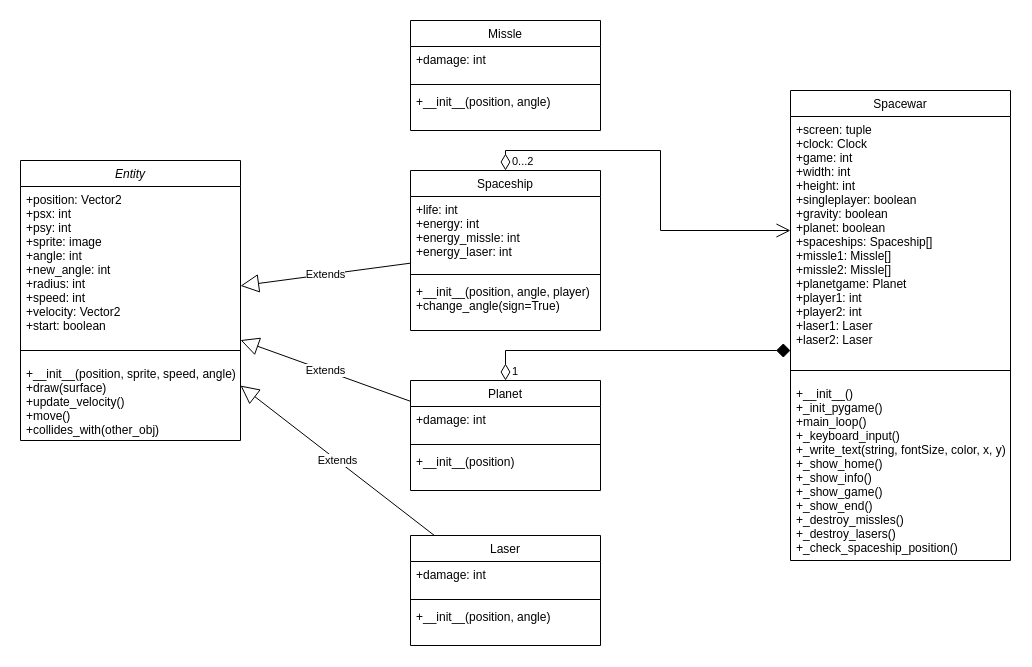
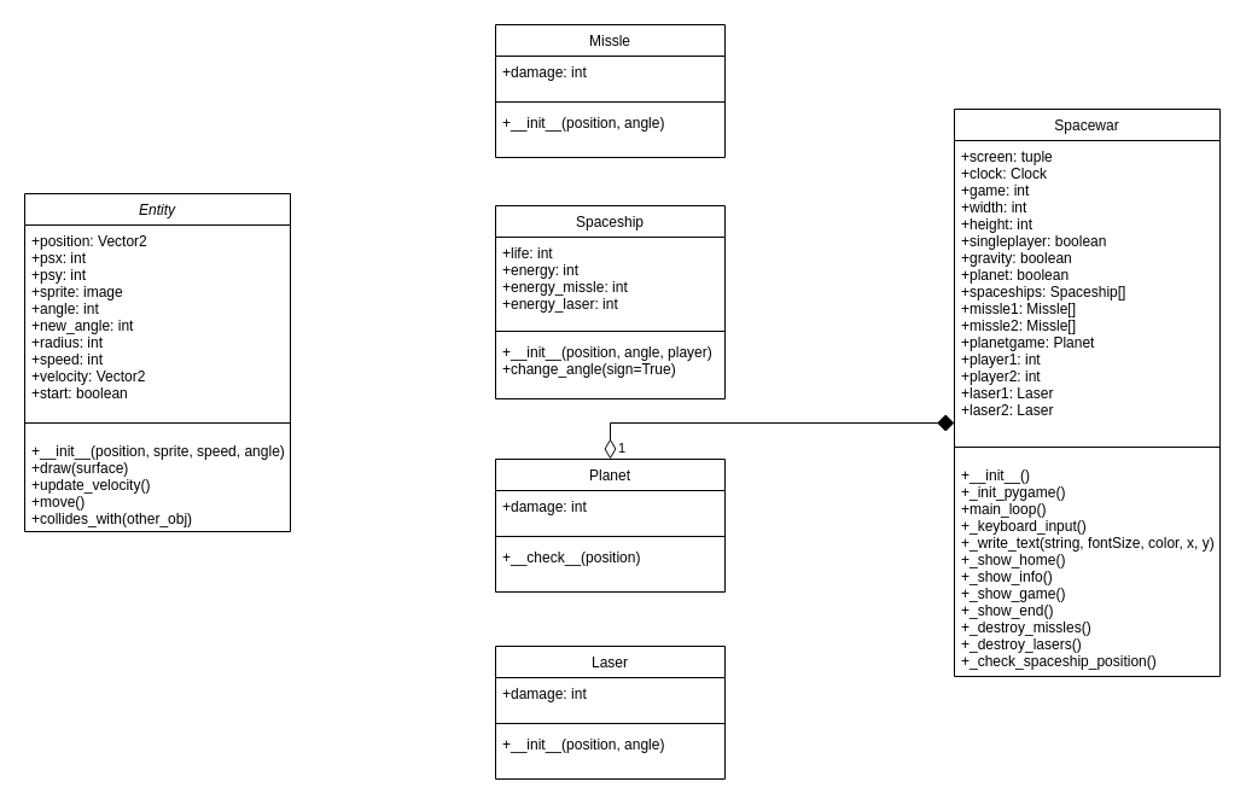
- <mxCell id="29" value="0...2" style="endArrow=open;html=1;endSize=12;startArrow=diamondThin;startSize=14;startFill=0;edgeStyle=orthogonalEdgeStyle;align=left;verticalAlign=bottom;rounded=0;" edge="1" parent="1" source="6" target="22"><mxGeometry x="-1" y="-5" relative="1" as="geometry"><mxPoint x="610" y="85" as="sourcePoint" /><mxPoint x="800" y="160" as="targetPoint" /><Array as="points"><mxPoint x="505" y="150" /><mxPoint x="660" y="150" /><mxPoint x="660" y="230" /></Array><mxPoint as="offset" /></mxGeometry></mxCell>
- <mxCell id="26" value="Extends" style="endArrow=block;endSize=16;endFill=0;html=1;rounded=0;" edge="1" parent="1" source="6" target="2"><mxGeometry width="160" relative="1" as="geometry"><mxPoint x="460" y="350" as="sourcePoint" /><mxPoint x="430" y="150" as="targetPoint" /></mxGeometry></mxCell>
- <mxCell id="28" value="Extends" style="endArrow=block;endSize=16;endFill=0;html=1;rounded=0;" edge="1" parent="1" source="18" target="2"><mxGeometry width="160" relative="1" as="geometry"><mxPoint x="420" y="270" as="sourcePoint" /><mxPoint x="580" y="270" as="targetPoint" /></mxGeometry></mxCell>
- <mxCell id="21" value="+__init__(position)&#10;" style="text;align=left;verticalAlign=top;spacingLeft=4;spacingRight=4;overflow=hidden;rotatable=0;points=[[0,0.5],[1,0.5]];portConstraint=eastwest;" vertex="1" parent="18"><mxGeometry y="68" width="190" height="42" as="geometry" /></mxCell>
+ <mxCell id="21" value="+__check__(position)&#10;" style="text;align=left;verticalAlign=top;spacingLeft=4;spacingRight=4;overflow=hidden;rotatable=0;points=[[0,0.5],[1,0.5]];portConstraint=eastwest;" vertex="1" parent="18"><mxGeometry y="68" width="190" height="42" as="geometry" /></mxCell>
- <mxCell id="27" value="Extends" style="endArrow=block;endSize=16;endFill=0;html=1;rounded=0;" edge="1" parent="1" source="14" target="2"><mxGeometry width="160" relative="1" as="geometry"><mxPoint x="420" y="270" as="sourcePoint" /><mxPoint x="580" y="270" as="targetPoint" /></mxGeometry></mxCell>
